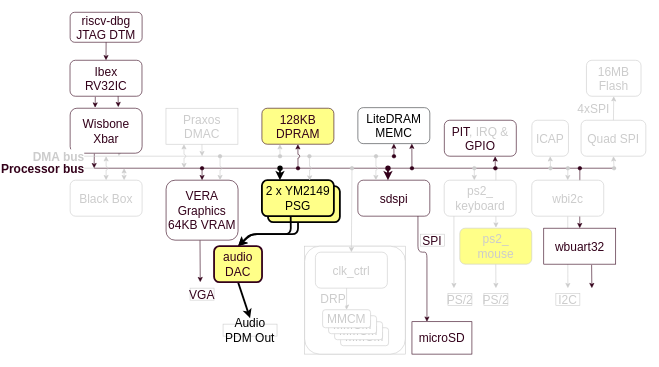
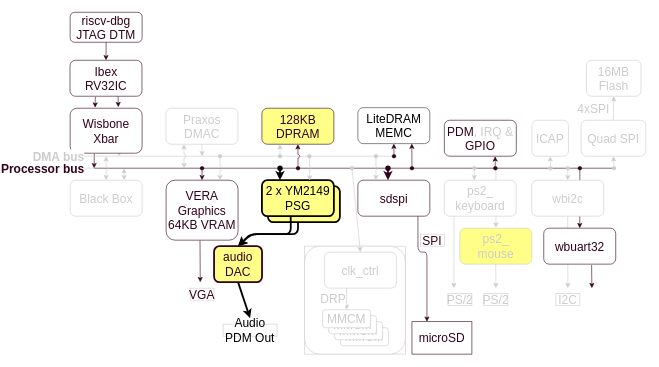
- <mxCell id="7" value="Praxos DMAC" style="whiteSpace=wrap;html=1;fontSize=20;strokeColor=#CCCCCC;fontColor=#CCCCCC;rounded=0;" parent="1" vertex="1"><mxGeometry x="209.8" y="180" width="120" height="60" as="geometry" /></mxCell>
+ <mxCell id="7" value="Praxos DMAC" style="rounded=1;whiteSpace=wrap;html=1;fontSize=20;strokeColor=#CCCCCC;fontColor=#CCCCCC;" parent="1" vertex="1"><mxGeometry x="209.8" y="180" width="120" height="60" as="geometry" /></mxCell>
- <mxCell id="9" value="&lt;font color=&quot;#33001a&quot;&gt;PIT&lt;/font&gt;, IRQ &amp;amp; &lt;font color=&quot;#33001a&quot;&gt;GPIO&lt;/font&gt;" style="rounded=1;whiteSpace=wrap;html=1;fontSize=20;strokeColor=#33001A;fontColor=#CCCCCC;" parent="1" vertex="1"><mxGeometry x="674" y="200" width="120" height="60" as="geometry" /></mxCell>
+ <mxCell id="9" value="&lt;font color=&quot;#33001a&quot;&gt;PDM&lt;/font&gt;, IRQ &amp;amp; &lt;font color=&quot;#33001a&quot;&gt;GPIO&lt;/font&gt;" style="rounded=1;whiteSpace=wrap;html=1;fontSize=20;strokeColor=#33001A;fontColor=#CCCCCC;" parent="1" vertex="1"><mxGeometry x="674" y="200" width="120" height="60" as="geometry" /></mxCell>
- <mxCell id="67" value="wbuart32" style="whiteSpace=wrap;html=1;fontSize=20;strokeColor=#33001A;fontColor=#33001A;rounded=0;" parent="1" vertex="1"><mxGeometry x="839.8" y="380" width="120" height="60" as="geometry" /></mxCell>
+ <mxCell id="67" value="wbuart32" style="rounded=1;whiteSpace=wrap;html=1;fontSize=20;strokeColor=#33001A;fontColor=#33001A;" parent="1" vertex="1"><mxGeometry x="839.8" y="380" width="120" height="60" as="geometry" /></mxCell>
- <mxCell id="45" value="clk_ctrl" style="rounded=1;whiteSpace=wrap;html=1;fontSize=20;align=center;strokeColor=#CCCCCC;fontColor=#CCCCCC;" parent="42" vertex="1"><mxGeometry x="18" y="10" width="120" height="60" as="geometry" /></mxCell>
+ <mxCell id="45" value="clk_ctrl" style="rounded=1;whiteSpace=wrap;html=1;fontSize=20;align=center;strokeColor=#CCCCCC;fontColor=#CCCCCC;" parent="42" vertex="1"><mxGeometry x="33" y="10" width="120" height="60" as="geometry" /></mxCell>
